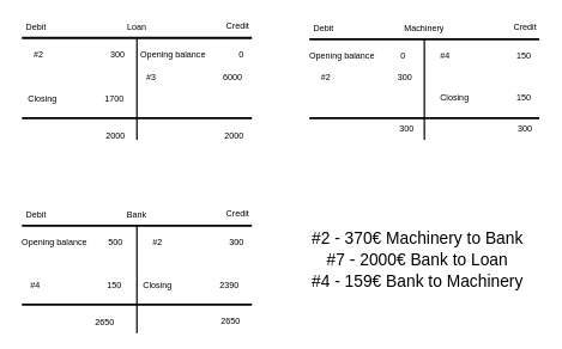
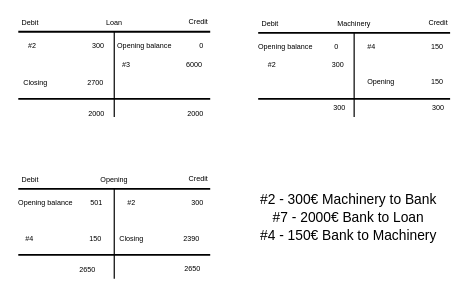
- <mxCell id="38" value="Closing&lt;span style=&quot;white-space: pre;&quot;&gt;&#09;&lt;span style=&quot;white-space: pre;&quot;&gt;&#09;&lt;/span&gt;&lt;span style=&quot;white-space: pre;&quot;&gt;&#09;&lt;/span&gt;&lt;/span&gt;150" style="text;html=1;align=center;verticalAlign=middle;resizable=0;points=[];autosize=1;strokeColor=none;fillColor=none;" vertex="1" parent="1"><mxGeometry x="600" y="120" width="150" height="30" as="geometry" /></mxCell>
+ <mxCell id="38" value="Opening&lt;span style=&quot;white-space: pre;&quot;&gt;&#09;&lt;span style=&quot;white-space: pre;&quot;&gt;&#09;&lt;/span&gt;&lt;span style=&quot;white-space: pre;&quot;&gt;&#09;&lt;/span&gt;&lt;/span&gt;150" style="text;html=1;align=center;verticalAlign=middle;resizable=0;points=[];autosize=1;strokeColor=none;fillColor=none;" vertex="1" parent="1"><mxGeometry x="600" y="120" width="150" height="30" as="geometry" /></mxCell>
- <mxCell id="39" value="Closing&lt;span style=&quot;white-space: pre;&quot;&gt;&#09;&lt;span style=&quot;white-space: pre;&quot;&gt;&#09;&lt;/span&gt;&lt;span style=&quot;white-space: pre;&quot;&gt;&#09;&lt;/span&gt;1&lt;/span&gt;700" style="text;html=1;align=center;verticalAlign=middle;resizable=0;points=[];autosize=1;strokeColor=none;fillColor=none;" vertex="1" parent="1"><mxGeometry x="25" y="122" width="160" height="30" as="geometry" /></mxCell>
+ <mxCell id="39" value="Closing&lt;span style=&quot;white-space: pre;&quot;&gt;&#09;&lt;span style=&quot;white-space: pre;&quot;&gt;&#09;&lt;/span&gt;&lt;span style=&quot;white-space: pre;&quot;&gt;&#09;&lt;/span&gt;2&lt;/span&gt;700" style="text;html=1;align=center;verticalAlign=middle;resizable=0;points=[];autosize=1;strokeColor=none;fillColor=none;" vertex="1" parent="1"><mxGeometry x="25" y="122" width="160" height="30" as="geometry" /></mxCell>
- <mxCell id="4" value="Bank" style="text;html=1;strokeColor=none;fillColor=none;align=center;verticalAlign=middle;whiteSpace=wrap;rounded=0;" vertex="1" parent="1"><mxGeometry x="160" y="284" width="60" height="30" as="geometry" /></mxCell>
+ <mxCell id="4" value="Opening" style="text;html=1;strokeColor=none;fillColor=none;align=center;verticalAlign=middle;whiteSpace=wrap;rounded=0;" vertex="1" parent="1"><mxGeometry x="160" y="284" width="60" height="30" as="geometry" /></mxCell>
- <mxCell id="9" value="&lt;font style=&quot;font-size: 23px;&quot;&gt;#2 - 370€ Machinery to Bank&lt;/font&gt;" style="text;html=1;align=center;verticalAlign=middle;resizable=0;points=[];autosize=1;strokeColor=none;fillColor=none;strokeWidth=5;" vertex="1" parent="1"><mxGeometry x="420" y="312" width="320" height="40" as="geometry" /></mxCell>
+ <mxCell id="9" value="&lt;font style=&quot;font-size: 23px;&quot;&gt;#2 - 300€ Machinery to Bank&lt;/font&gt;" style="text;html=1;align=center;verticalAlign=middle;resizable=0;points=[];autosize=1;strokeColor=none;fillColor=none;strokeWidth=5;" vertex="1" parent="1"><mxGeometry x="420" y="312" width="320" height="40" as="geometry" /></mxCell>
- <mxCell id="8" value="500" style="text;html=1;align=center;verticalAlign=middle;resizable=0;points=[];autosize=1;strokeColor=none;fillColor=none;" vertex="1" parent="1"><mxGeometry x="140" y="322" width="40" height="30" as="geometry" /></mxCell>
+ <mxCell id="8" value="501" style="text;html=1;align=center;verticalAlign=middle;resizable=0;points=[];autosize=1;strokeColor=none;fillColor=none;" vertex="1" parent="1"><mxGeometry x="140" y="322" width="40" height="30" as="geometry" /></mxCell>
- <mxCell id="31" value="&lt;font style=&quot;font-size: 23px;&quot;&gt;#4 - 159€ Bank to Machinery&lt;/font&gt;" style="text;html=1;align=center;verticalAlign=middle;resizable=0;points=[];autosize=1;strokeColor=none;fillColor=none;strokeWidth=5;" vertex="1" parent="1"><mxGeometry x="420" y="372" width="320" height="40" as="geometry" /></mxCell>
+ <mxCell id="31" value="&lt;font style=&quot;font-size: 23px;&quot;&gt;#4 - 150€ Bank to Machinery&lt;/font&gt;" style="text;html=1;align=center;verticalAlign=middle;resizable=0;points=[];autosize=1;strokeColor=none;fillColor=none;strokeWidth=5;" vertex="1" parent="1"><mxGeometry x="420" y="372" width="320" height="40" as="geometry" /></mxCell>
